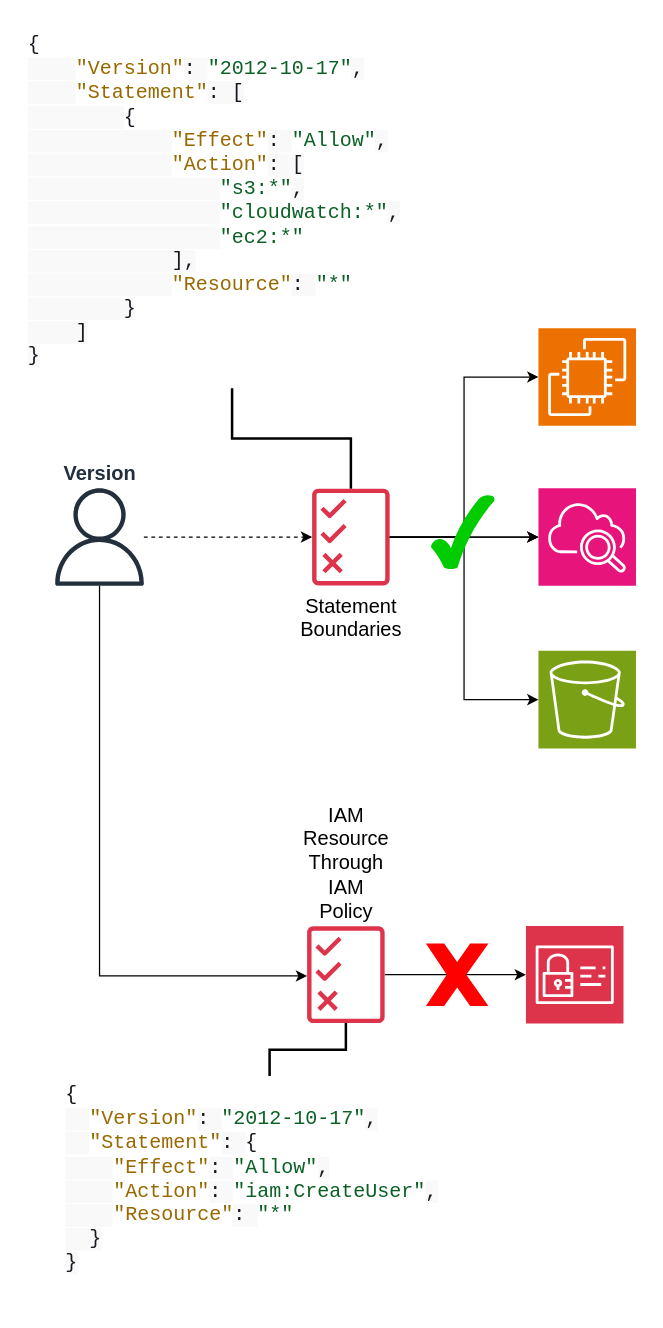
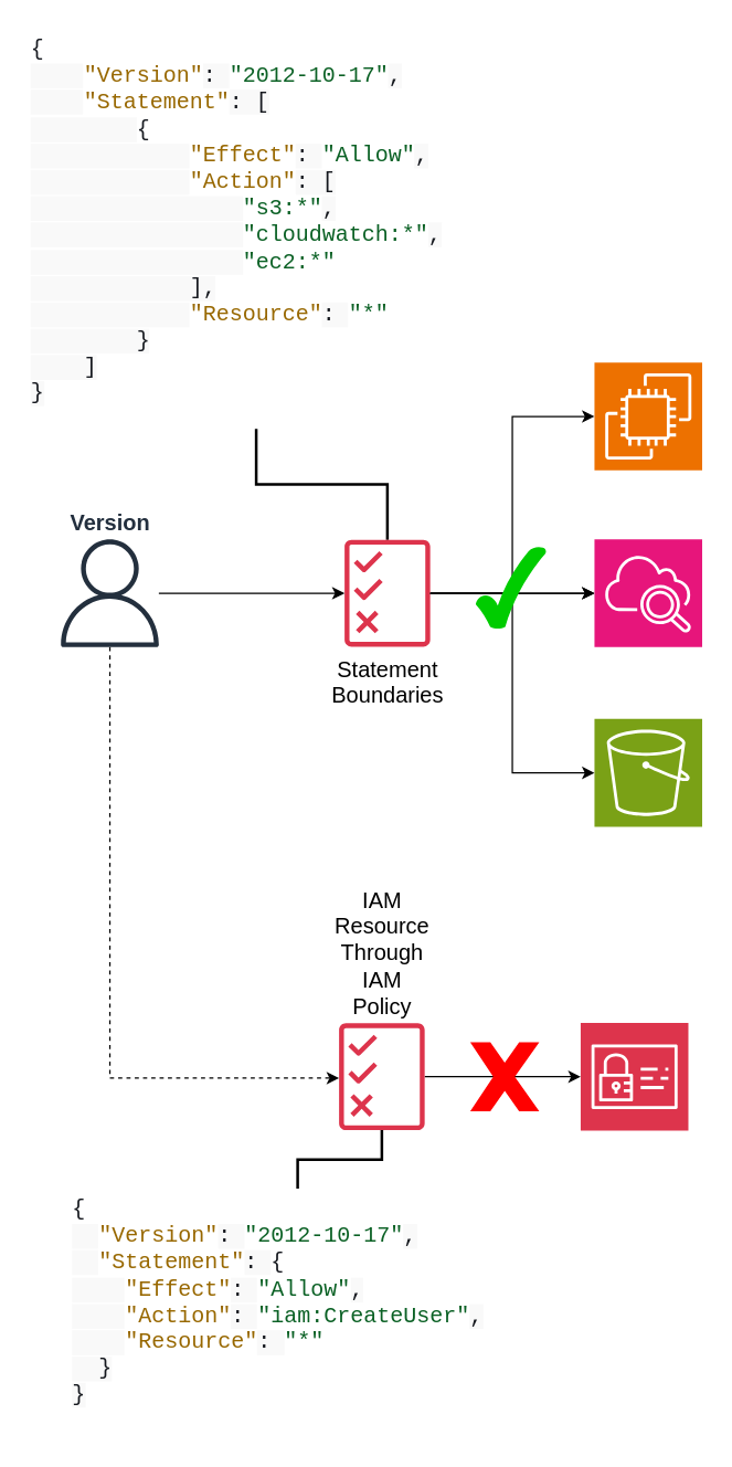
- <mxCell id="2" style="edgeStyle=orthogonalEdgeStyle;rounded=0;orthogonalLoop=1;jettySize=auto;html=1;dashed=1;" edge="1" parent="1" source="4" target="8"><mxGeometry relative="1" as="geometry" /></mxCell>
+ <mxCell id="2" style="edgeStyle=orthogonalEdgeStyle;rounded=0;orthogonalLoop=1;jettySize=auto;html=1;" edge="1" parent="1" source="4" target="8"><mxGeometry relative="1" as="geometry" /></mxCell>
- <mxCell id="3" style="edgeStyle=orthogonalEdgeStyle;rounded=0;orthogonalLoop=1;jettySize=auto;html=1;" edge="1" parent="1" source="4" target="17"><mxGeometry relative="1" as="geometry"><Array as="points"><mxPoint x="79" y="780" /></Array></mxGeometry></mxCell>
+ <mxCell id="3" style="edgeStyle=orthogonalEdgeStyle;rounded=0;orthogonalLoop=1;jettySize=auto;html=1;dashed=1;" edge="1" parent="1" source="4" target="17"><mxGeometry relative="1" as="geometry"><Array as="points"><mxPoint x="79" y="780" /></Array></mxGeometry></mxCell>
